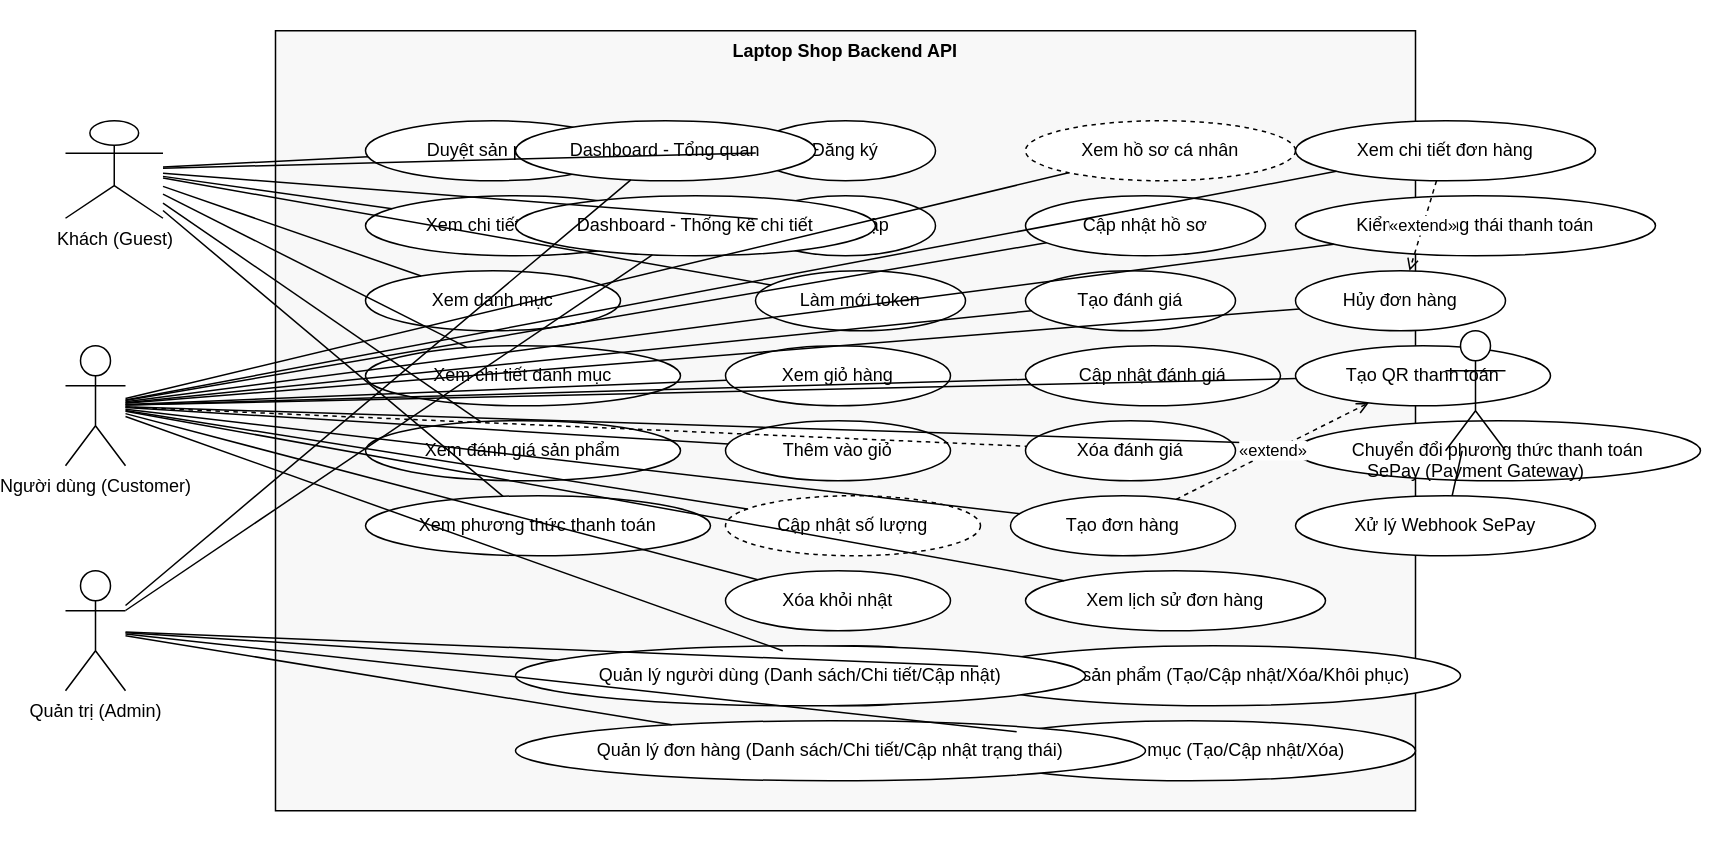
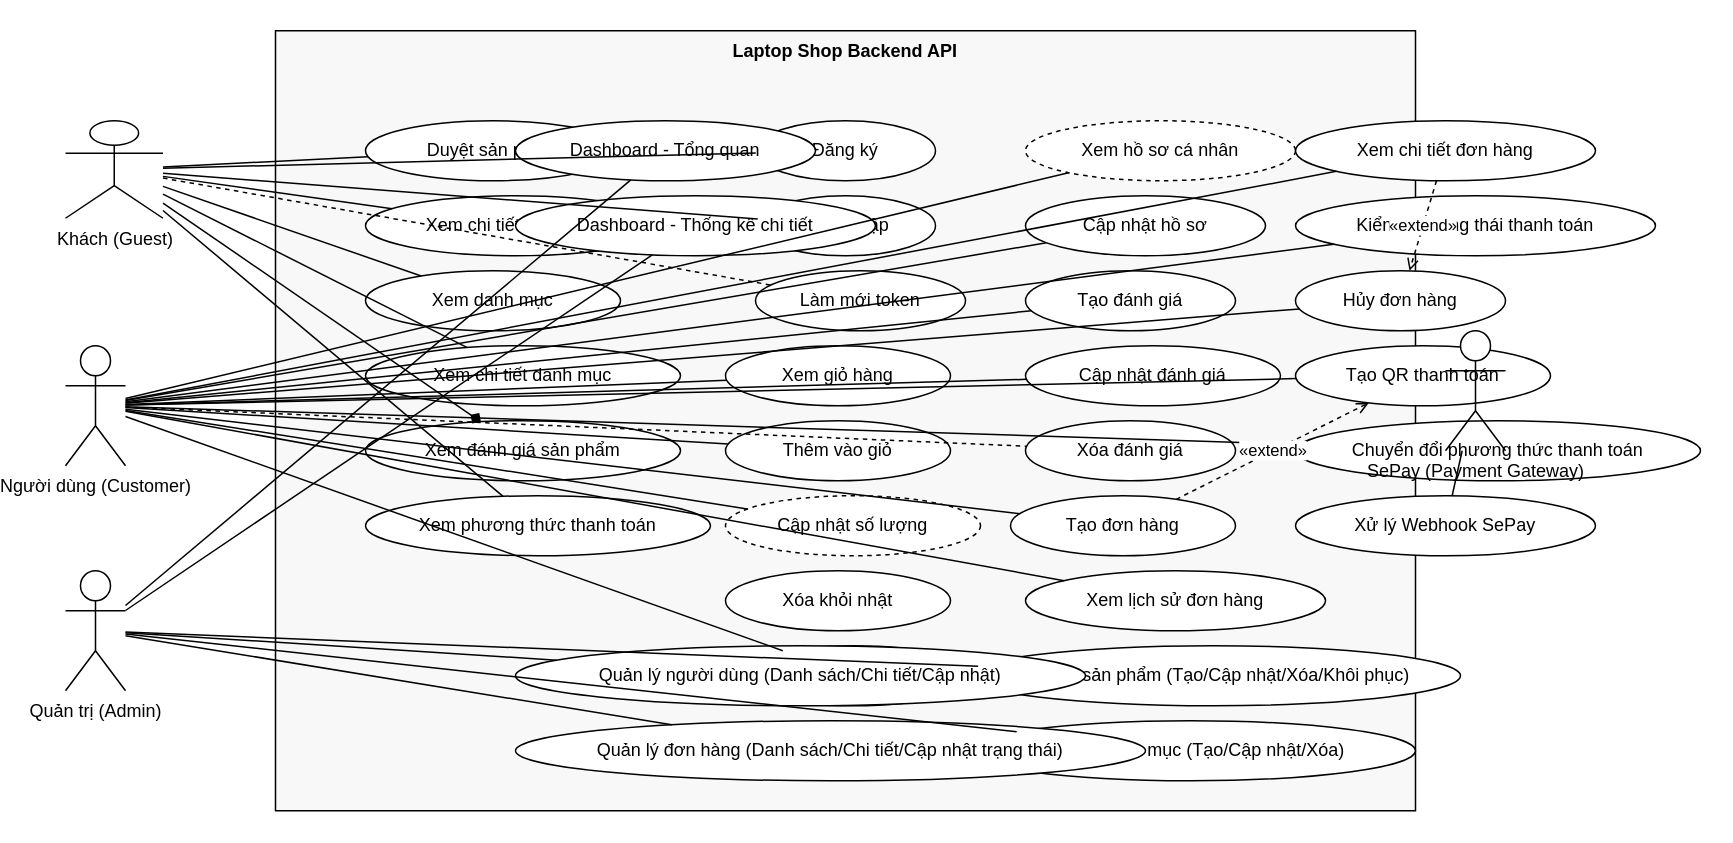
- <mxCell id="48" style="endArrow=none;html=1;" edge="1" parent="1" source="3" target="15"><mxGeometry relative="1" as="geometry" /></mxCell>
+ <mxCell id="48" style="endArrow=none;html=1;dashed=1;" edge="1" parent="1" source="3" target="15"><mxGeometry relative="1" as="geometry" /></mxCell>
- <mxCell id="44" style="endArrow=none;html=1;" edge="1" parent="1" source="3" target="11"><mxGeometry relative="1" as="geometry" /></mxCell>
+ <mxCell id="44" style="endArrow=diamond;html=1;" edge="1" parent="1" source="3" target="11"><mxGeometry relative="1" as="geometry" /></mxCell>
- <mxCell id="52" style="endArrow=none;html=1;" edge="1" parent="1" source="4" target="19"><mxGeometry relative="1" as="geometry" /></mxCell>
